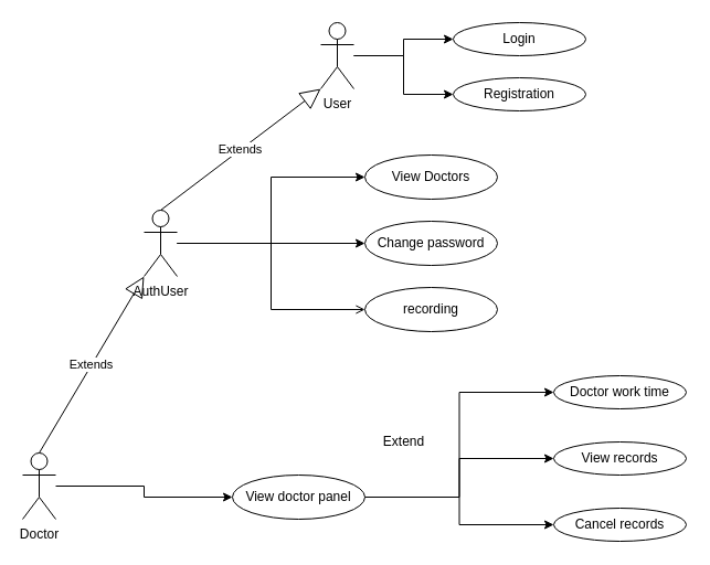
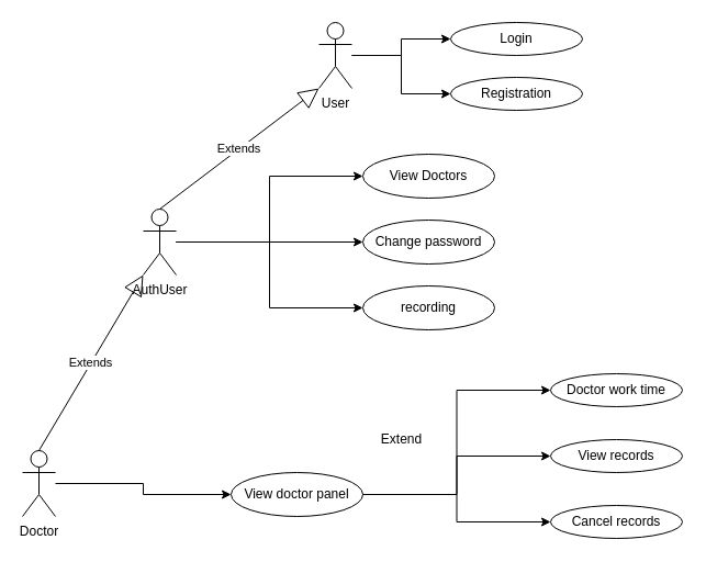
- <mxCell id="8" style="edgeStyle=orthogonalEdgeStyle;rounded=0;orthogonalLoop=1;jettySize=auto;html=1;entryX=0;entryY=0.5;entryDx=0;entryDy=0;endArrow=open;" parent="1" source="10" target="19" edge="1"><mxGeometry relative="1" as="geometry" /></mxCell>
+ <mxCell id="8" style="edgeStyle=orthogonalEdgeStyle;rounded=0;orthogonalLoop=1;jettySize=auto;html=1;entryX=0;entryY=0.5;entryDx=0;entryDy=0;" parent="1" source="10" target="19" edge="1"><mxGeometry relative="1" as="geometry" /></mxCell>
